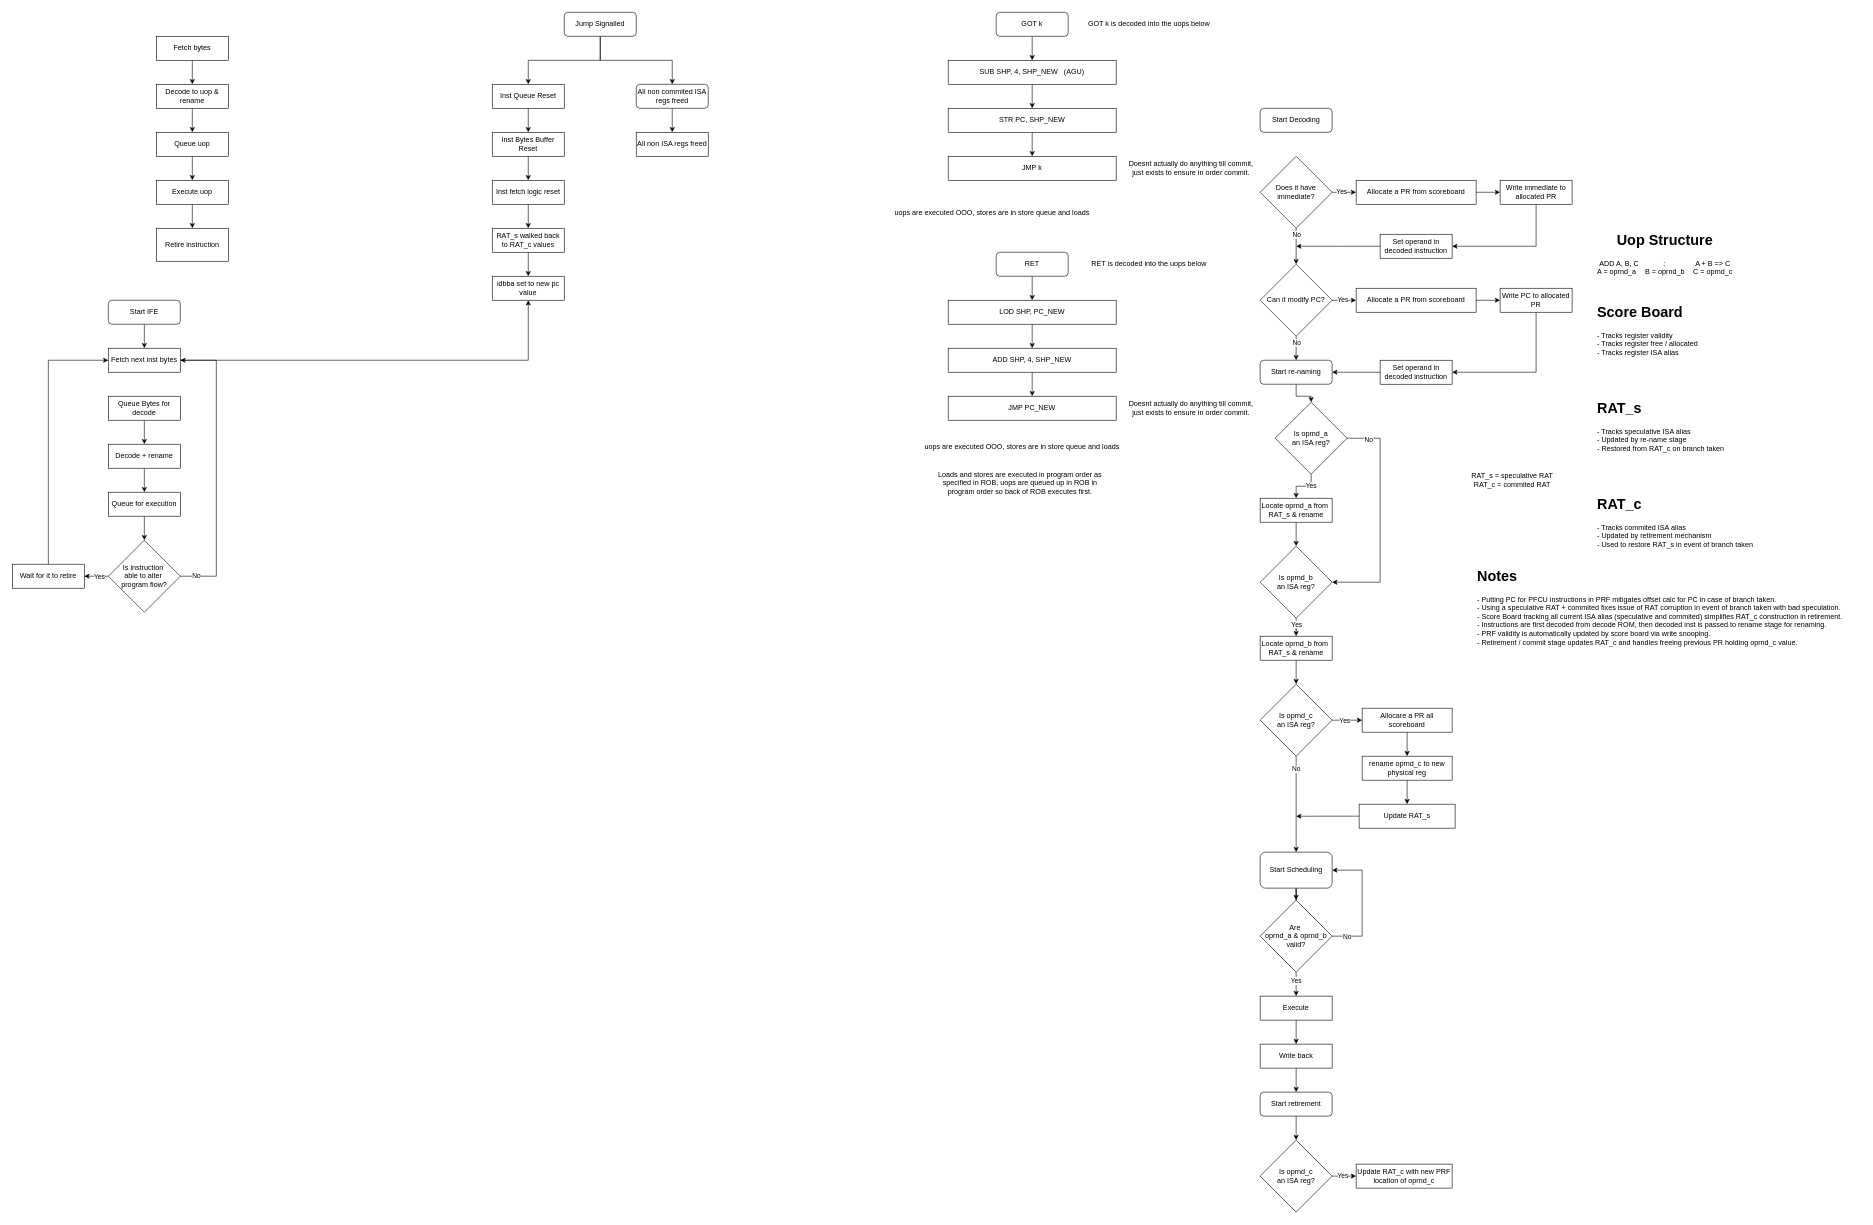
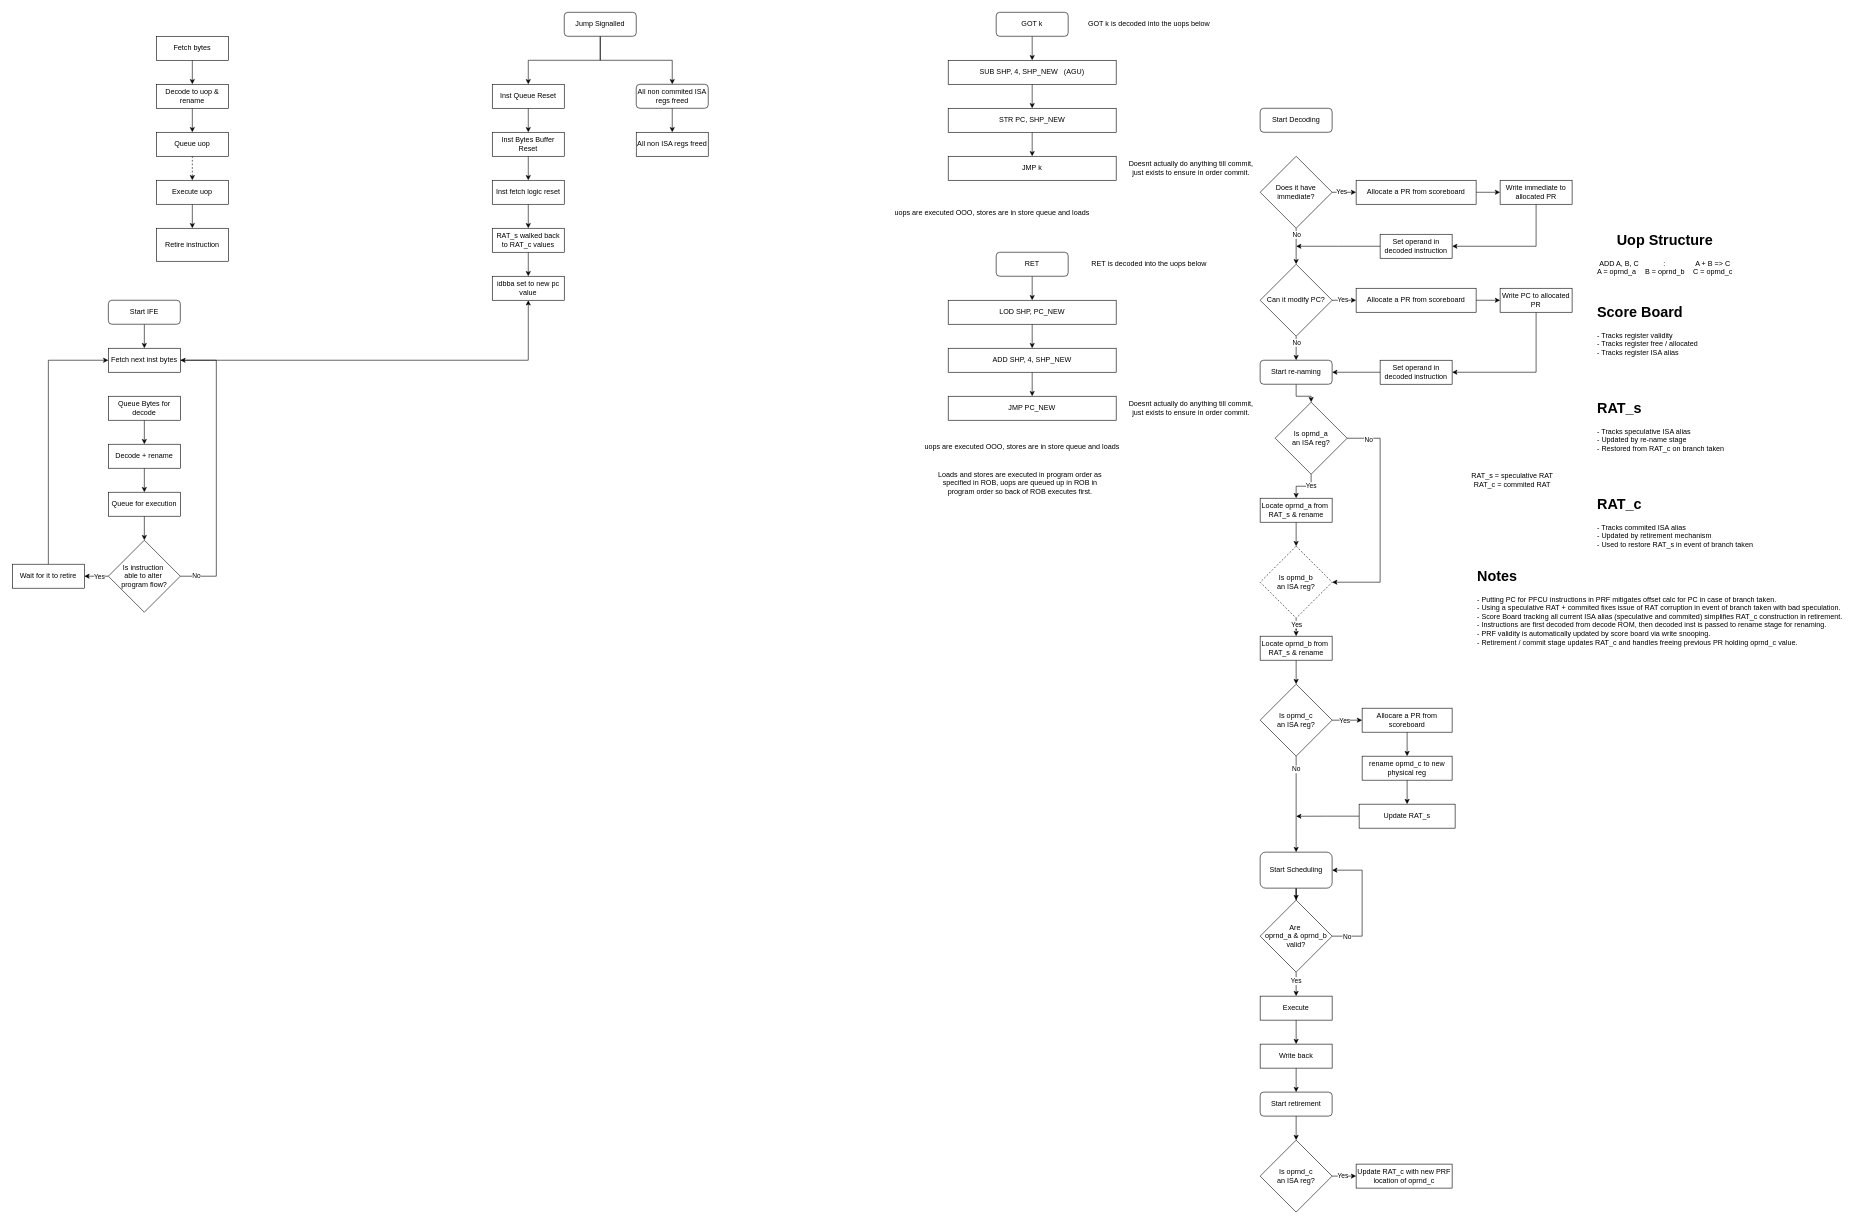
- <mxCell id="6" style="edgeStyle=orthogonalEdgeStyle;rounded=0;orthogonalLoop=1;jettySize=auto;html=1;exitX=0.5;exitY=1;exitDx=0;exitDy=0;entryX=0.5;entryY=0;entryDx=0;entryDy=0;" parent="1" source="7" target="9" edge="1"><mxGeometry relative="1" as="geometry" /></mxCell>
+ <mxCell id="6" style="edgeStyle=orthogonalEdgeStyle;rounded=0;orthogonalLoop=1;jettySize=auto;html=1;exitX=0.5;exitY=1;exitDx=0;exitDy=0;entryX=0.5;entryY=0;entryDx=0;entryDy=0;dashed=1;" parent="1" source="7" target="9" edge="1"><mxGeometry relative="1" as="geometry" /></mxCell>
- <mxCell id="63" value="Is oprnd_b&lt;div&gt;an ISA reg?&lt;/div&gt;" style="rhombus;whiteSpace=wrap;html=1;" vertex="1" parent="1"><mxGeometry x="2100" y="910" width="120" height="120" as="geometry" /></mxCell>
+ <mxCell id="63" value="Is oprnd_b&lt;div&gt;an ISA reg?&lt;/div&gt;" style="rhombus;whiteSpace=wrap;html=1;dashed=1;" vertex="1" parent="1"><mxGeometry x="2100" y="910" width="120" height="120" as="geometry" /></mxCell>
- <mxCell id="72" value="Allocare a PR all scoreboard" style="rounded=0;whiteSpace=wrap;html=1;" vertex="1" parent="1"><mxGeometry x="2270" y="1180" width="150" height="40" as="geometry" /></mxCell>
+ <mxCell id="72" value="Allocare a PR from scoreboard" style="rounded=0;whiteSpace=wrap;html=1;" vertex="1" parent="1"><mxGeometry x="2270" y="1180" width="150" height="40" as="geometry" /></mxCell>
